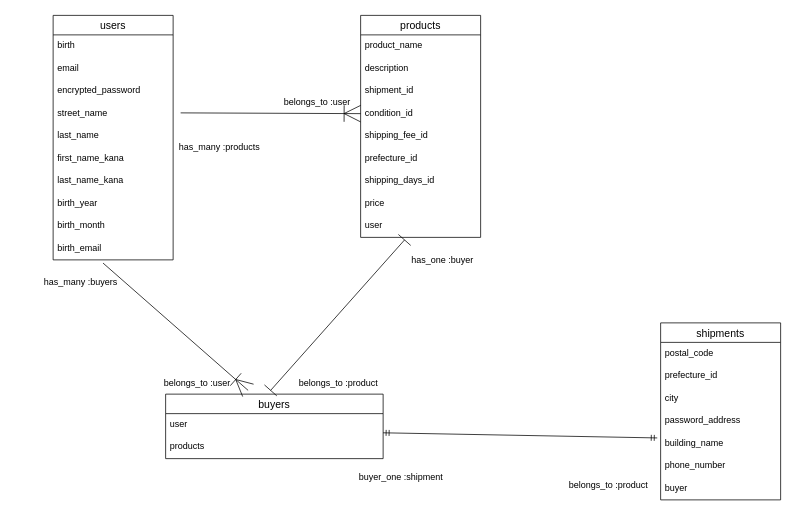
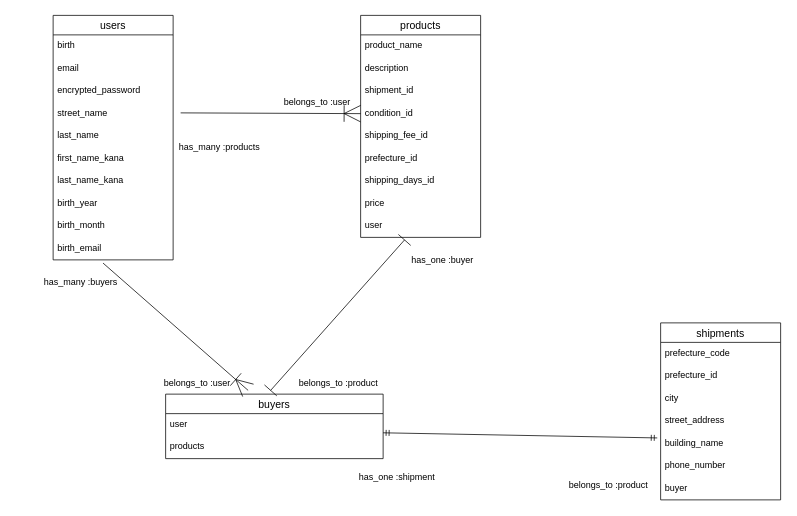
- <mxCell id="27" value="postal_code" style="text;strokeColor=none;fillColor=none;spacingLeft=4;spacingRight=4;overflow=hidden;rotatable=0;points=[[0,0.5],[1,0.5]];portConstraint=eastwest;fontSize=12;" vertex="1" parent="26"><mxGeometry y="26" width="160" height="30" as="geometry" /></mxCell>
+ <mxCell id="27" value="prefecture_code" style="text;strokeColor=none;fillColor=none;spacingLeft=4;spacingRight=4;overflow=hidden;rotatable=0;points=[[0,0.5],[1,0.5]];portConstraint=eastwest;fontSize=12;" vertex="1" parent="26"><mxGeometry y="26" width="160" height="30" as="geometry" /></mxCell>
- <mxCell id="30" value="password_address" style="text;strokeColor=none;fillColor=none;spacingLeft=4;spacingRight=4;overflow=hidden;rotatable=0;points=[[0,0.5],[1,0.5]];portConstraint=eastwest;fontSize=12;" vertex="1" parent="26"><mxGeometry y="116" width="160" height="30" as="geometry" /></mxCell>
+ <mxCell id="30" value="street_address" style="text;strokeColor=none;fillColor=none;spacingLeft=4;spacingRight=4;overflow=hidden;rotatable=0;points=[[0,0.5],[1,0.5]];portConstraint=eastwest;fontSize=12;" vertex="1" parent="26"><mxGeometry y="116" width="160" height="30" as="geometry" /></mxCell>
- <mxCell id="69" value="buyer_one :shipment" style="shape=partialRectangle;connectable=0;fillColor=none;top=0;left=0;bottom=0;right=0;align=left;spacingLeft=6;overflow=hidden;" vertex="1" parent="67"><mxGeometry x="30" width="150" height="30" as="geometry"><mxRectangle width="150" height="30" as="alternateBounds" /></mxGeometry></mxCell>
+ <mxCell id="69" value="has_one :shipment" style="shape=partialRectangle;connectable=0;fillColor=none;top=0;left=0;bottom=0;right=0;align=left;spacingLeft=6;overflow=hidden;" vertex="1" parent="67"><mxGeometry x="30" width="150" height="30" as="geometry"><mxRectangle width="150" height="30" as="alternateBounds" /></mxGeometry></mxCell>
